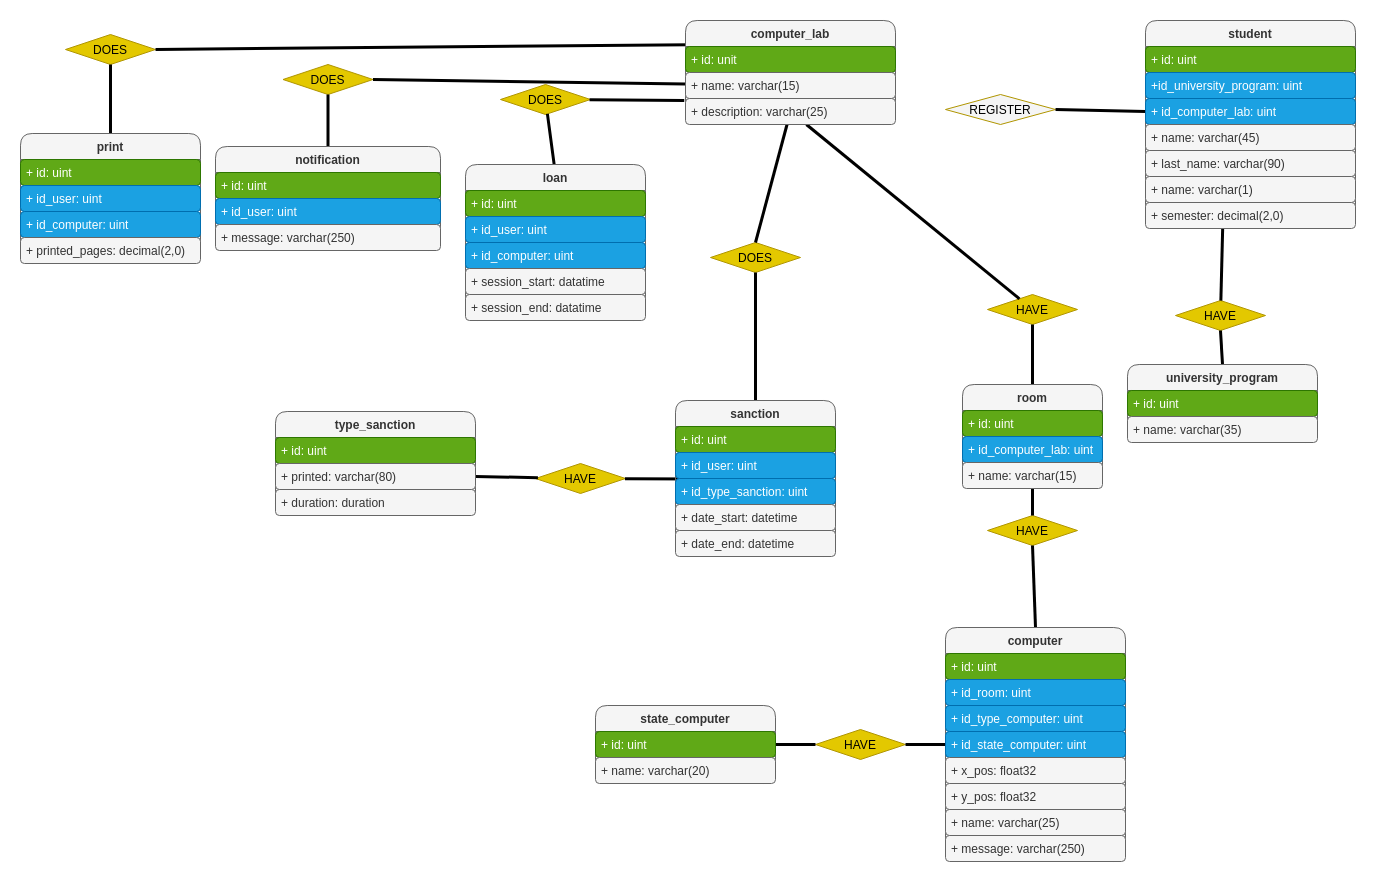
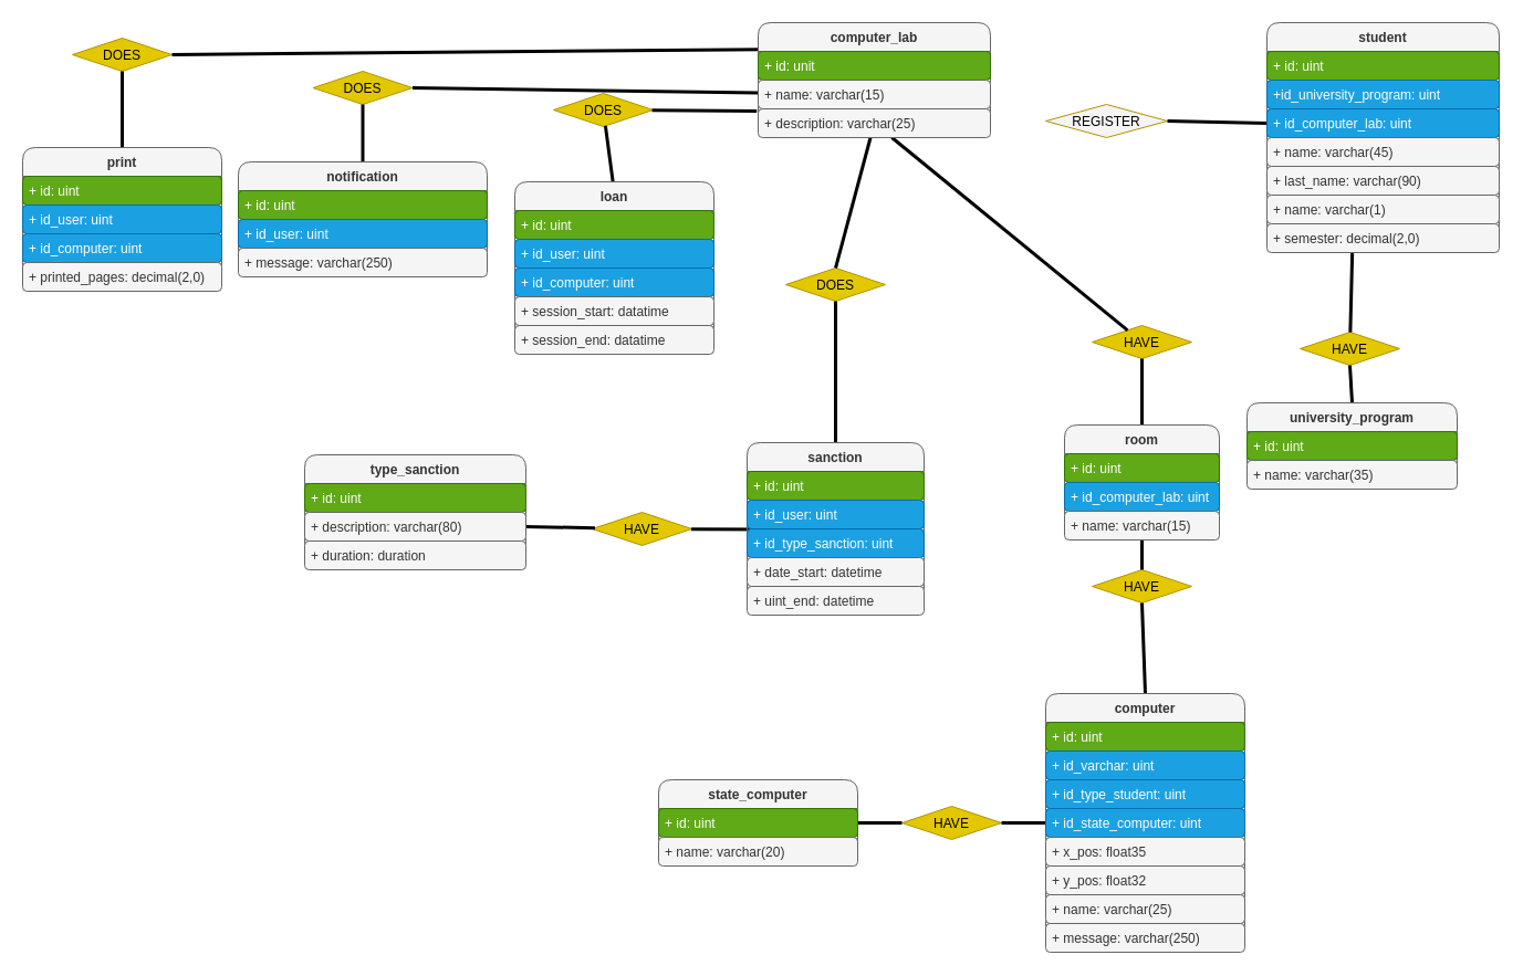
- <mxCell id="64" value="+ printed: varchar(80)" style="text;strokeColor=#666666;fillColor=#f5f5f5;align=left;verticalAlign=top;spacingLeft=4;spacingRight=4;overflow=hidden;rotatable=0;points=[[0,0.5],[1,0.5]];portConstraint=eastwest;rounded=1;fontColor=#333333;" vertex="1" parent="62"><mxGeometry y="52" width="200" height="26" as="geometry" /></mxCell>
+ <mxCell id="64" value="+ description: varchar(80)" style="text;strokeColor=#666666;fillColor=#f5f5f5;align=left;verticalAlign=top;spacingLeft=4;spacingRight=4;overflow=hidden;rotatable=0;points=[[0,0.5],[1,0.5]];portConstraint=eastwest;rounded=1;fontColor=#333333;" vertex="1" parent="62"><mxGeometry y="52" width="200" height="26" as="geometry" /></mxCell>
- <mxCell id="86" value="+ date_end: datetime" style="text;strokeColor=#666666;fillColor=#f5f5f5;align=left;verticalAlign=top;spacingLeft=4;spacingRight=4;overflow=hidden;rotatable=0;points=[[0,0.5],[1,0.5]];portConstraint=eastwest;fontColor=#333333;rounded=1;" vertex="1" parent="81"><mxGeometry y="130" width="160" height="26" as="geometry" /></mxCell>
+ <mxCell id="86" value="+ uint_end: datetime" style="text;strokeColor=#666666;fillColor=#f5f5f5;align=left;verticalAlign=top;spacingLeft=4;spacingRight=4;overflow=hidden;rotatable=0;points=[[0,0.5],[1,0.5]];portConstraint=eastwest;fontColor=#333333;rounded=1;" vertex="1" parent="81"><mxGeometry y="130" width="160" height="26" as="geometry" /></mxCell>
- <mxCell id="41" value="+ id_room: uint" style="text;strokeColor=#006EAF;fillColor=#1ba1e2;align=left;verticalAlign=top;spacingLeft=4;spacingRight=4;overflow=hidden;rotatable=0;points=[[0,0.5],[1,0.5]];portConstraint=eastwest;fontColor=#ffffff;rounded=1;" vertex="1" parent="39"><mxGeometry y="52" width="180" height="26" as="geometry" /></mxCell>
+ <mxCell id="41" value="+ id_varchar: uint" style="text;strokeColor=#006EAF;fillColor=#1ba1e2;align=left;verticalAlign=top;spacingLeft=4;spacingRight=4;overflow=hidden;rotatable=0;points=[[0,0.5],[1,0.5]];portConstraint=eastwest;fontColor=#ffffff;rounded=1;" vertex="1" parent="39"><mxGeometry y="52" width="180" height="26" as="geometry" /></mxCell>
- <mxCell id="42" value="+ id_type_computer: uint" style="text;strokeColor=#006EAF;fillColor=#1ba1e2;align=left;verticalAlign=top;spacingLeft=4;spacingRight=4;overflow=hidden;rotatable=0;points=[[0,0.5],[1,0.5]];portConstraint=eastwest;fontColor=#ffffff;rounded=1;" vertex="1" parent="39"><mxGeometry y="78" width="180" height="26" as="geometry" /></mxCell>
+ <mxCell id="42" value="+ id_type_student: uint" style="text;strokeColor=#006EAF;fillColor=#1ba1e2;align=left;verticalAlign=top;spacingLeft=4;spacingRight=4;overflow=hidden;rotatable=0;points=[[0,0.5],[1,0.5]];portConstraint=eastwest;fontColor=#ffffff;rounded=1;" vertex="1" parent="39"><mxGeometry y="78" width="180" height="26" as="geometry" /></mxCell>
- <mxCell id="44" value="+ x_pos: float32" style="text;strokeColor=#666666;fillColor=#f5f5f5;align=left;verticalAlign=top;spacingLeft=4;spacingRight=4;overflow=hidden;rotatable=0;points=[[0,0.5],[1,0.5]];portConstraint=eastwest;fontColor=#333333;rounded=1;" vertex="1" parent="39"><mxGeometry y="130" width="180" height="26" as="geometry" /></mxCell>
+ <mxCell id="44" value="+ x_pos: float35" style="text;strokeColor=#666666;fillColor=#f5f5f5;align=left;verticalAlign=top;spacingLeft=4;spacingRight=4;overflow=hidden;rotatable=0;points=[[0,0.5],[1,0.5]];portConstraint=eastwest;fontColor=#333333;rounded=1;" vertex="1" parent="39"><mxGeometry y="130" width="180" height="26" as="geometry" /></mxCell>
